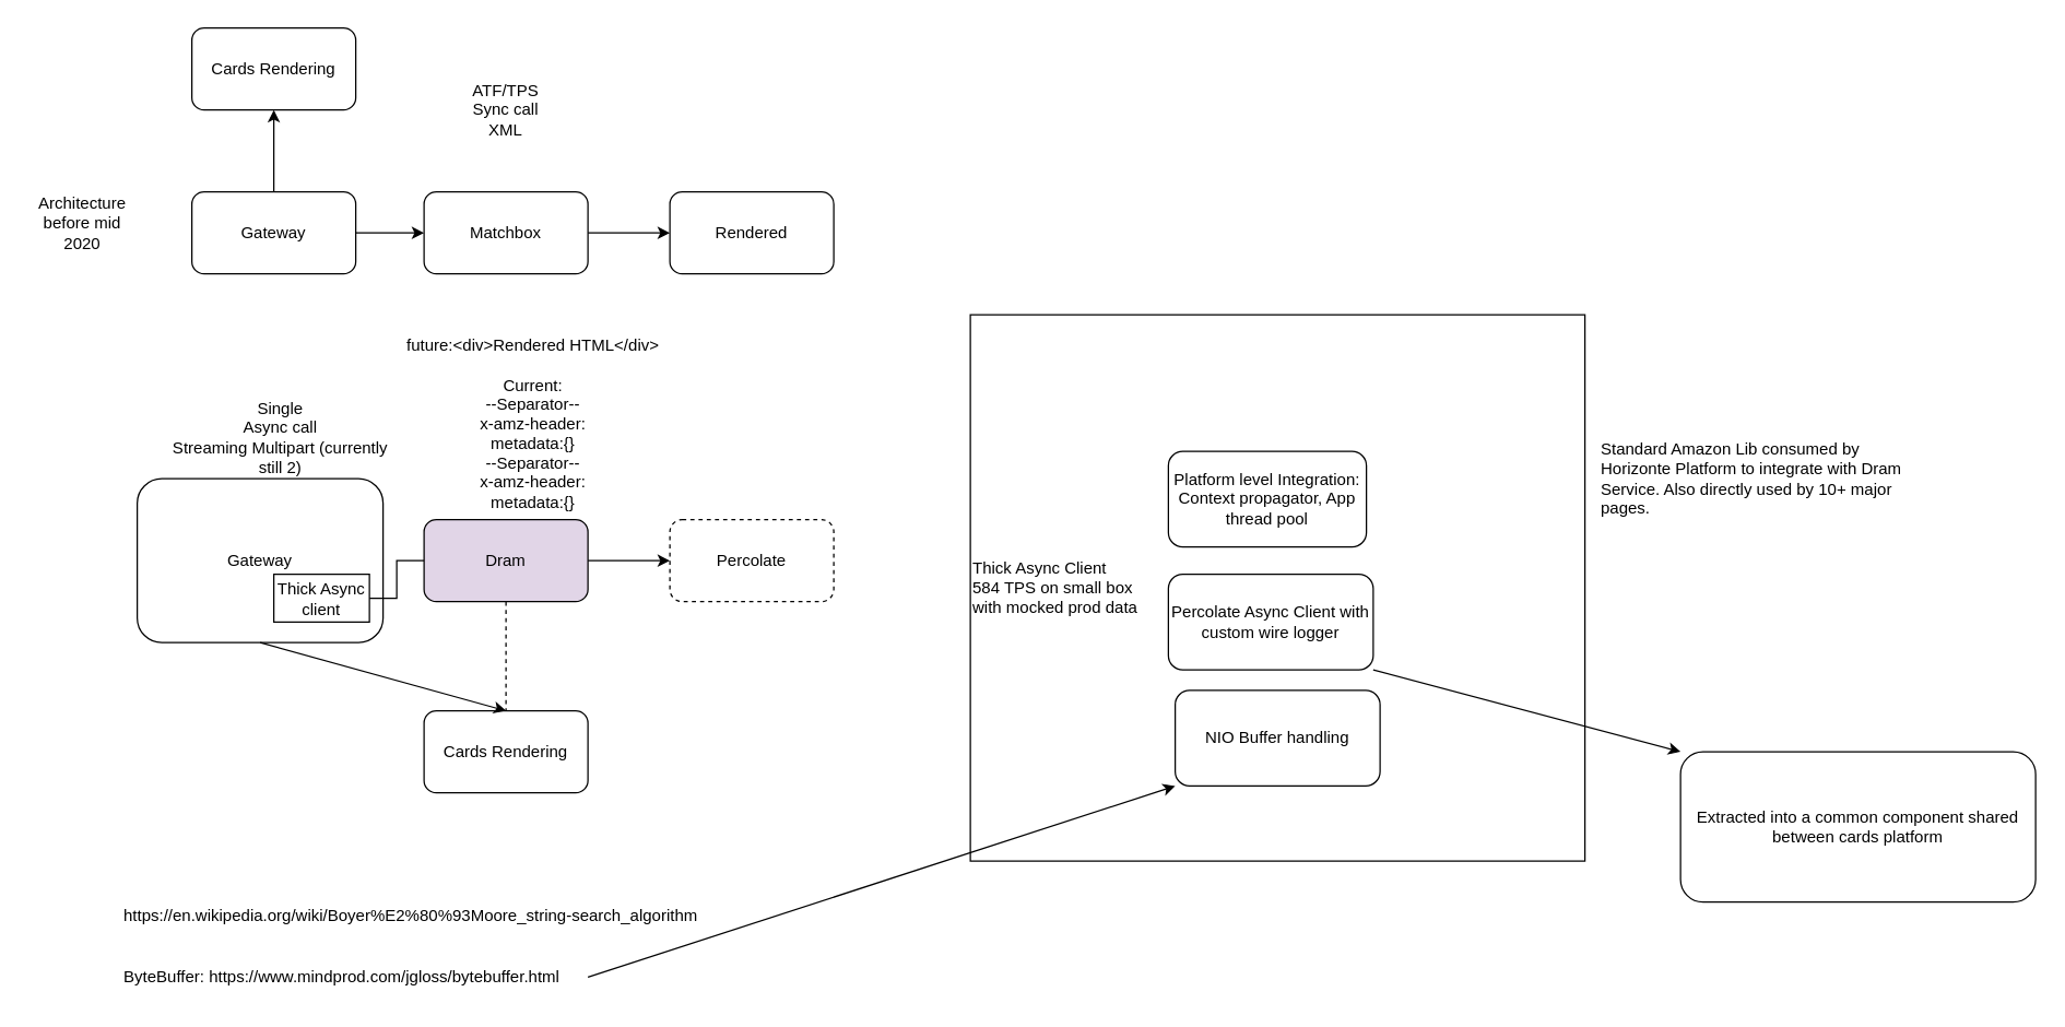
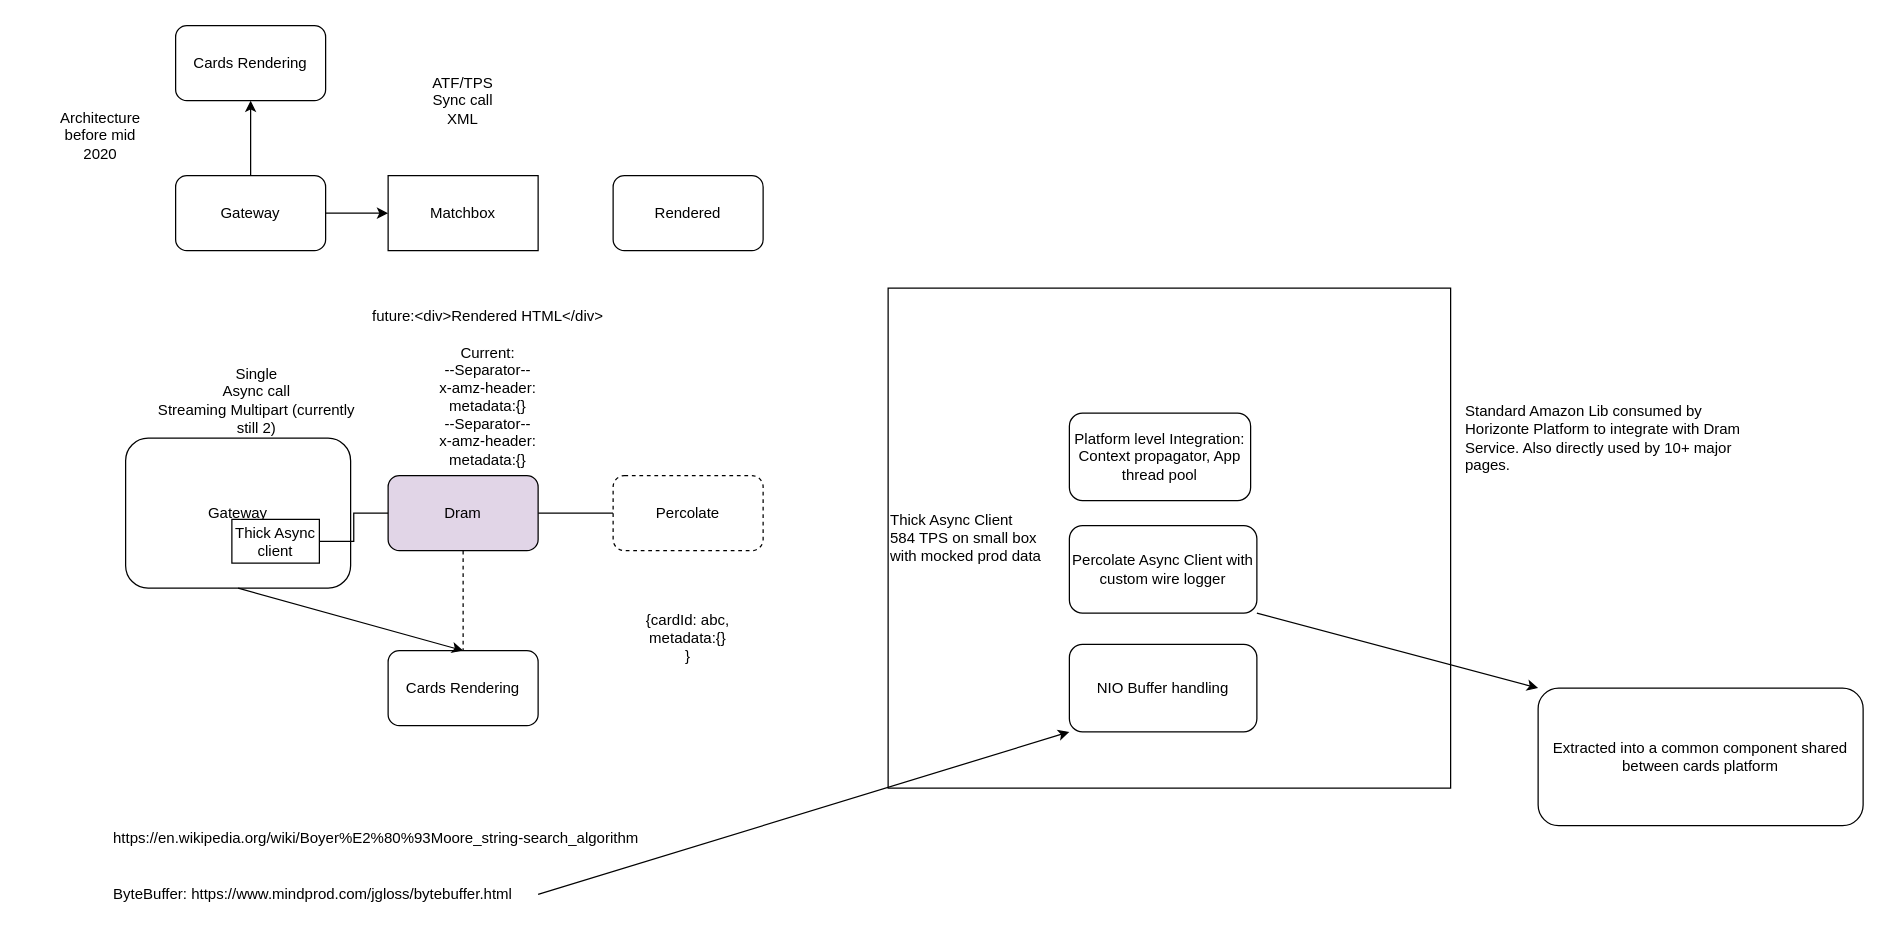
- <mxCell id="24" value="Architecture before mid 2020" style="text;html=1;strokeColor=none;fillColor=none;align=center;verticalAlign=middle;whiteSpace=wrap;rounded=0;" parent="1" vertex="1"><mxGeometry x="20" y="140" width="80" height="45" as="geometry" /></mxCell>
+ <mxCell id="24" value="Architecture before mid 2020" style="text;html=1;strokeColor=none;fillColor=none;align=center;verticalAlign=middle;whiteSpace=wrap;rounded=0;" parent="1" vertex="1"><mxGeometry x="40" y="85" width="80" height="45" as="geometry" /></mxCell>
- <mxCell id="5" value="Matchbox" style="rounded=1;whiteSpace=wrap;html=1;" parent="1" vertex="1"><mxGeometry x="310" y="140" width="120" height="60" as="geometry" /></mxCell>
+ <mxCell id="5" value="Matchbox" style="whiteSpace=wrap;html=1;rounded=0;" parent="1" vertex="1"><mxGeometry x="310" y="140" width="120" height="60" as="geometry" /></mxCell>
- <mxCell id="4" value="" style="edgeStyle=orthogonalEdgeStyle;rounded=0;orthogonalLoop=1;jettySize=auto;html=1;" parent="1" source="5" target="6" edge="1"><mxGeometry relative="1" as="geometry" /></mxCell>
- <mxCell id="9" value="" style="edgeStyle=orthogonalEdgeStyle;rounded=0;orthogonalLoop=1;jettySize=auto;html=1;" parent="1" source="10" target="11" edge="1"><mxGeometry relative="1" as="geometry" /></mxCell>
+ <mxCell id="9" value="" style="edgeStyle=orthogonalEdgeStyle;rounded=0;orthogonalLoop=1;jettySize=auto;html=1;endArrow=none;" parent="1" source="10" target="11" edge="1"><mxGeometry relative="1" as="geometry" /></mxCell>
- <mxCell id="21" value="Thick Async client" style="rounded=0;whiteSpace=wrap;html=1;" parent="1" vertex="1"><mxGeometry x="200" y="420" width="70" height="35" as="geometry" /></mxCell>
+ <mxCell id="21" value="Thick Async client" style="rounded=0;whiteSpace=wrap;html=1;" parent="1" vertex="1"><mxGeometry x="185" y="415" width="70" height="35" as="geometry" /></mxCell>
+ <mxCell id="18" value="{cardId: abc,&lt;br&gt;metadata:{}&lt;br&gt;}" style="text;html=1;strokeColor=none;fillColor=none;align=center;verticalAlign=middle;whiteSpace=wrap;rounded=0;" parent="1" vertex="1"><mxGeometry x="485" y="440" width="130" height="140" as="geometry" /></mxCell>
- <mxCell id="31" value="NIO Buffer handling" style="rounded=1;whiteSpace=wrap;html=1;" vertex="1" parent="1"><mxGeometry x="860" y="505" width="150" height="70" as="geometry" /></mxCell>
+ <mxCell id="31" value="NIO Buffer handling" style="rounded=1;whiteSpace=wrap;html=1;" vertex="1" parent="1"><mxGeometry x="855" y="515" width="150" height="70" as="geometry" /></mxCell>
